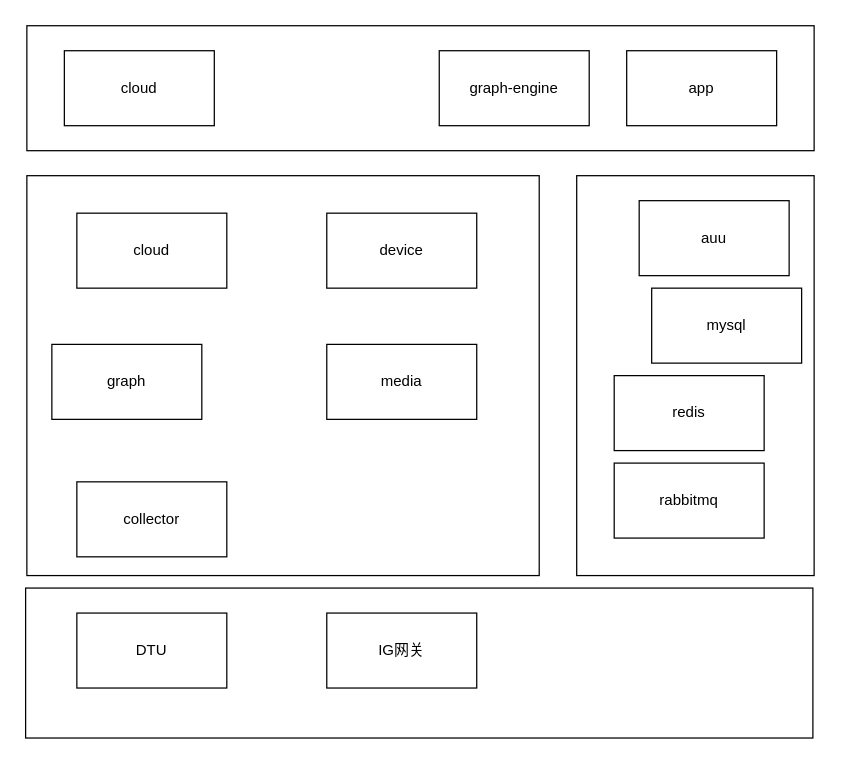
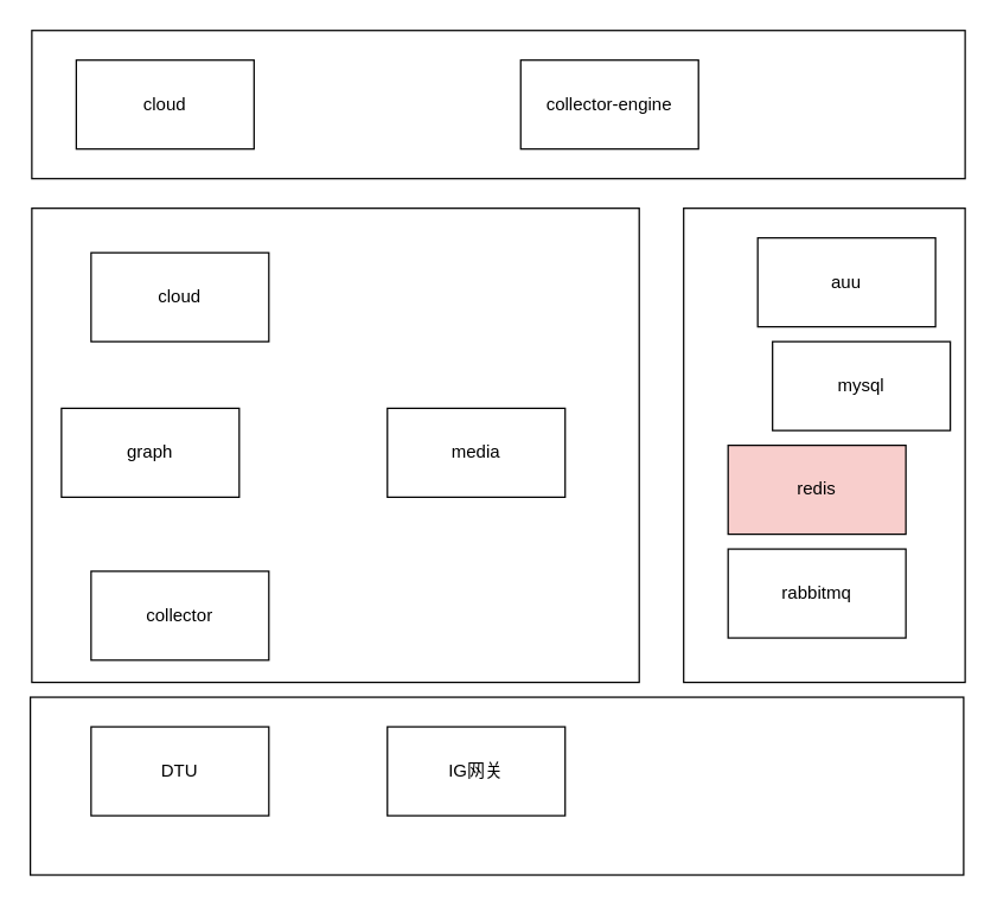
- <mxCell id="5" value="graph-engine" style="rounded=0;whiteSpace=wrap;html=1;" vertex="1" parent="1"><mxGeometry x="351" y="40" width="120" height="60" as="geometry" /></mxCell>
+ <mxCell id="5" value="collector-engine" style="rounded=0;whiteSpace=wrap;html=1;" vertex="1" parent="1"><mxGeometry x="351" y="40" width="120" height="60" as="geometry" /></mxCell>
- <mxCell id="6" value="app" style="rounded=0;whiteSpace=wrap;html=1;" vertex="1" parent="1"><mxGeometry x="501" y="40" width="120" height="60" as="geometry" /></mxCell>
- <mxCell id="11" value="device" style="rounded=0;whiteSpace=wrap;html=1;" vertex="1" parent="1"><mxGeometry x="261" y="170" width="120" height="60" as="geometry" /></mxCell>
- <mxCell id="15" value="redis" style="rounded=0;whiteSpace=wrap;html=1;" vertex="1" parent="1"><mxGeometry x="491" y="300" width="120" height="60" as="geometry" /></mxCell>
+ <mxCell id="15" value="redis" style="rounded=0;whiteSpace=wrap;html=1;fillColor=#f8cecc;" vertex="1" parent="1"><mxGeometry x="491" y="300" width="120" height="60" as="geometry" /></mxCell>
